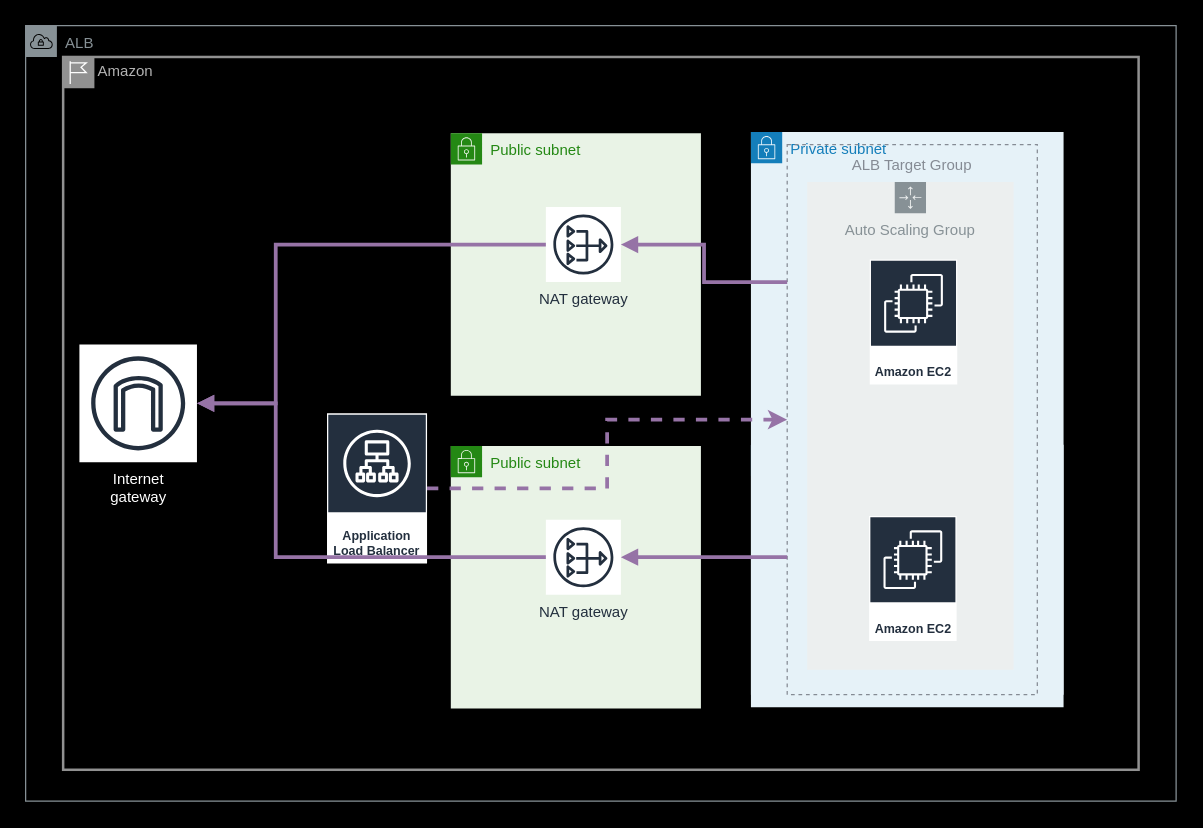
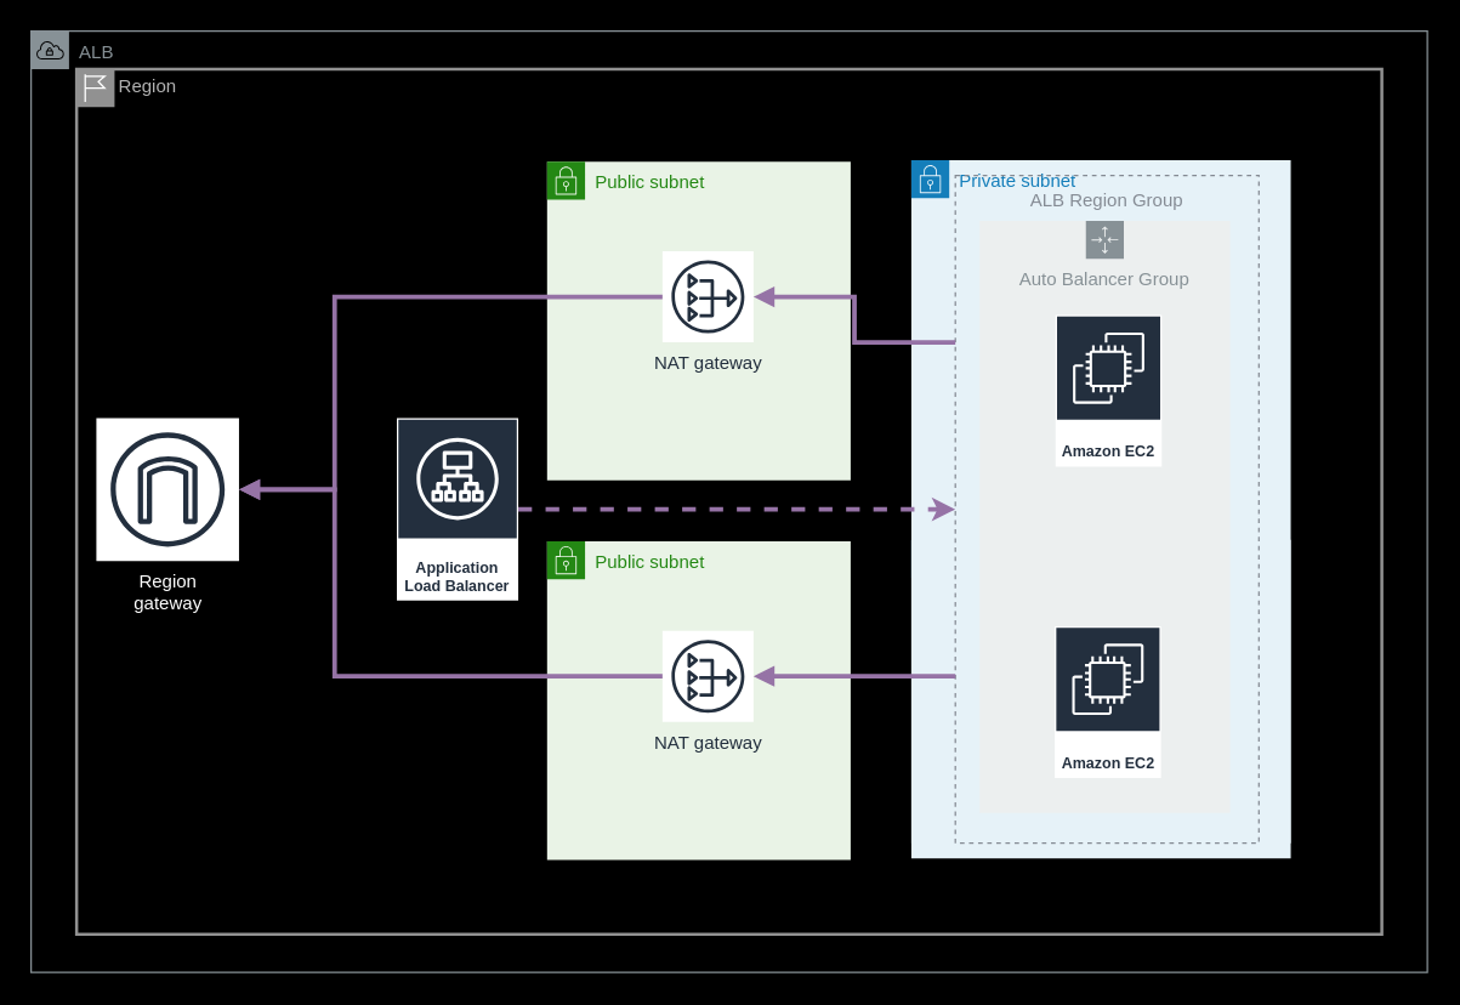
- <mxCell id="3" value="&lt;font color=&quot;#b3b3b3&quot;&gt;Amazon&lt;/font&gt;" style="shape=mxgraph.ibm.box;prType=region;fontStyle=0;verticalAlign=top;align=left;spacingLeft=32;spacingTop=4;fillColor=none;rounded=0;whiteSpace=wrap;html=1;strokeColor=#919191;strokeWidth=2;dashed=0;container=1;spacing=-4;collapsible=0;expand=0;recursiveResize=0;" parent="1" vertex="1"><mxGeometry x="50" y="45" width="860" height="570" as="geometry" /></mxCell>
+ <mxCell id="3" value="&lt;font color=&quot;#b3b3b3&quot;&gt;Region&lt;/font&gt;" style="shape=mxgraph.ibm.box;prType=region;fontStyle=0;verticalAlign=top;align=left;spacingLeft=32;spacingTop=4;fillColor=none;rounded=0;whiteSpace=wrap;html=1;strokeColor=#919191;strokeWidth=2;dashed=0;container=1;spacing=-4;collapsible=0;expand=0;recursiveResize=0;" parent="1" vertex="1"><mxGeometry x="50" y="45" width="860" height="570" as="geometry" /></mxCell>
- <mxCell id="13" value="ALB Target Group" style="outlineConnect=0;gradientColor=none;html=1;whiteSpace=wrap;fontSize=12;fontStyle=0;strokeColor=#858B94;fillColor=none;verticalAlign=top;align=center;fontColor=#858B94;dashed=1;spacingTop=3;" parent="8" vertex="1"><mxGeometry x="29" y="10" width="200" height="440" as="geometry" /></mxCell>
+ <mxCell id="13" value="ALB Region Group" style="outlineConnect=0;gradientColor=none;html=1;whiteSpace=wrap;fontSize=12;fontStyle=0;strokeColor=#858B94;fillColor=none;verticalAlign=top;align=center;fontColor=#858B94;dashed=1;spacingTop=3;" parent="8" vertex="1"><mxGeometry x="29" y="10" width="200" height="440" as="geometry" /></mxCell>
- <mxCell id="10" value="Auto Scaling Group" style="sketch=0;outlineConnect=0;gradientColor=none;html=1;whiteSpace=wrap;fontSize=12;fontStyle=0;shape=mxgraph.aws4.groupCenter;grIcon=mxgraph.aws4.group_auto_scaling_group;grStroke=0;strokeColor=#879196;fillColor=#ECEFEF;verticalAlign=top;align=center;fontColor=#879196;dashed=0;spacingTop=25;" parent="9" vertex="1"><mxGeometry width="165" height="390" as="geometry" /></mxCell>
+ <mxCell id="10" value="Auto Balancer Group" style="sketch=0;outlineConnect=0;gradientColor=none;html=1;whiteSpace=wrap;fontSize=12;fontStyle=0;shape=mxgraph.aws4.groupCenter;grIcon=mxgraph.aws4.group_auto_scaling_group;grStroke=0;strokeColor=#879196;fillColor=#ECEFEF;verticalAlign=top;align=center;fontColor=#879196;dashed=0;spacingTop=25;" parent="9" vertex="1"><mxGeometry width="165" height="390" as="geometry" /></mxCell>
- <mxCell id="16" value="Application Load Balancer" style="sketch=0;outlineConnect=0;fontColor=#232F3E;gradientColor=none;strokeColor=#ffffff;fillColor=#232F3E;dashed=0;verticalLabelPosition=middle;verticalAlign=bottom;align=center;html=1;whiteSpace=wrap;fontSize=10;fontStyle=1;spacing=3;shape=mxgraph.aws4.productIcon;prIcon=mxgraph.aws4.application_load_balancer;" parent="3" vertex="1"><mxGeometry x="211" y="285" width="80" height="120" as="geometry" /></mxCell>
+ <mxCell id="16" value="Application Load Balancer" style="sketch=0;outlineConnect=0;fontColor=#232F3E;gradientColor=none;strokeColor=#ffffff;fillColor=#232F3E;dashed=0;verticalLabelPosition=middle;verticalAlign=bottom;align=center;html=1;whiteSpace=wrap;fontSize=10;fontStyle=1;spacing=3;shape=mxgraph.aws4.productIcon;prIcon=mxgraph.aws4.application_load_balancer;" parent="3" vertex="1"><mxGeometry x="211" y="230" width="80" height="120" as="geometry" /></mxCell>
- <mxCell id="5" value="&lt;font color=&quot;#ffffff&quot;&gt;Internet&lt;br&gt;gateway&lt;/font&gt;" style="sketch=0;outlineConnect=0;fontColor=#232F3E;gradientColor=none;strokeColor=#232F3E;fillColor=#ffffff;dashed=0;verticalLabelPosition=bottom;verticalAlign=top;align=center;html=1;fontSize=12;fontStyle=0;aspect=fixed;shape=mxgraph.aws4.resourceIcon;resIcon=mxgraph.aws4.internet_gateway;" parent="3" vertex="1"><mxGeometry x="13" y="230" width="94" height="94" as="geometry" /></mxCell>
+ <mxCell id="5" value="&lt;font color=&quot;#ffffff&quot;&gt;Region&lt;br&gt;gateway&lt;/font&gt;" style="sketch=0;outlineConnect=0;fontColor=#232F3E;gradientColor=none;strokeColor=#232F3E;fillColor=#ffffff;dashed=0;verticalLabelPosition=bottom;verticalAlign=top;align=center;html=1;fontSize=12;fontStyle=0;aspect=fixed;shape=mxgraph.aws4.resourceIcon;resIcon=mxgraph.aws4.internet_gateway;" parent="3" vertex="1"><mxGeometry x="13" y="230" width="94" height="94" as="geometry" /></mxCell>
